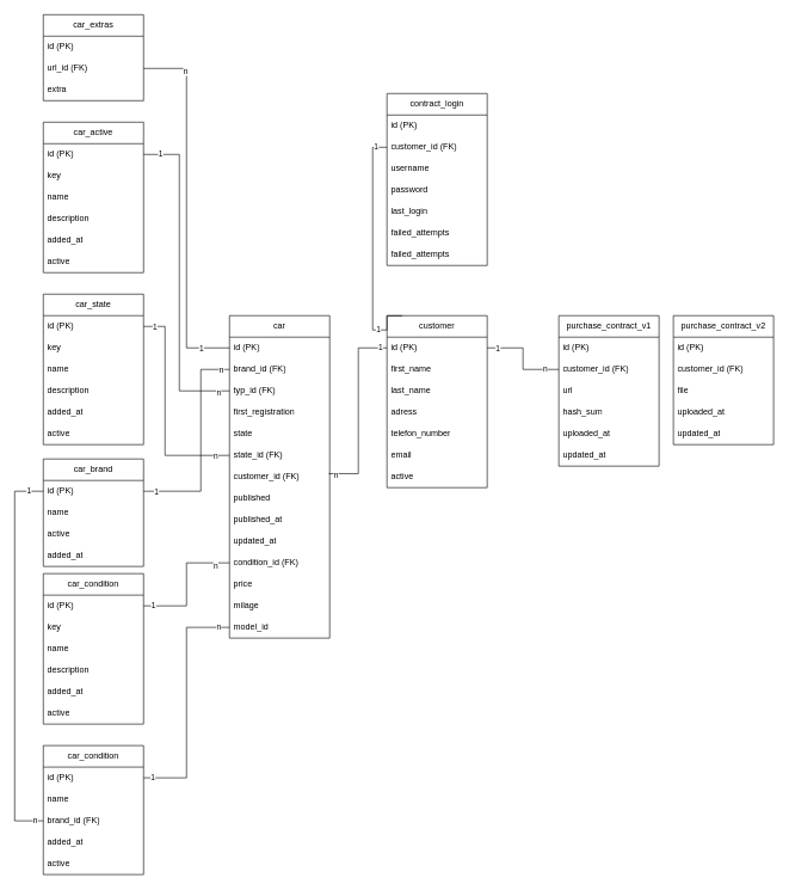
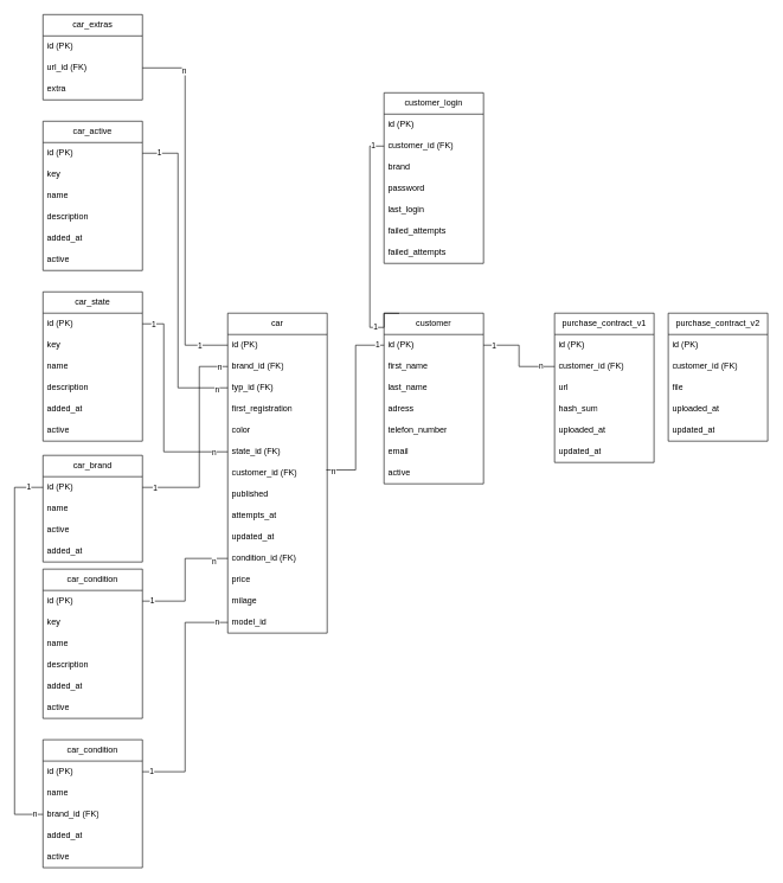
- <mxCell id="52" value="contract_login" style="swimlane;fontStyle=0;childLayout=stackLayout;horizontal=1;startSize=30;horizontalStack=0;resizeParent=1;resizeParentMax=0;resizeLast=0;collapsible=1;marginBottom=0;whiteSpace=wrap;html=1;" parent="1" vertex="1"><mxGeometry x="540" y="130" width="140" height="240" as="geometry" /></mxCell>
+ <mxCell id="52" value="customer_login" style="swimlane;fontStyle=0;childLayout=stackLayout;horizontal=1;startSize=30;horizontalStack=0;resizeParent=1;resizeParentMax=0;resizeLast=0;collapsible=1;marginBottom=0;whiteSpace=wrap;html=1;" parent="1" vertex="1"><mxGeometry x="540" y="130" width="140" height="240" as="geometry" /></mxCell>
- <mxCell id="55" value="username" style="text;strokeColor=none;fillColor=none;align=left;verticalAlign=middle;spacingLeft=4;spacingRight=4;overflow=hidden;points=[[0,0.5],[1,0.5]];portConstraint=eastwest;rotatable=0;whiteSpace=wrap;html=1;" parent="52" vertex="1"><mxGeometry y="90" width="140" height="30" as="geometry" /></mxCell>
+ <mxCell id="55" value="brand" style="text;strokeColor=none;fillColor=none;align=left;verticalAlign=middle;spacingLeft=4;spacingRight=4;overflow=hidden;points=[[0,0.5],[1,0.5]];portConstraint=eastwest;rotatable=0;whiteSpace=wrap;html=1;" parent="52" vertex="1"><mxGeometry y="90" width="140" height="30" as="geometry" /></mxCell>
- <mxCell id="7" value="state" style="text;strokeColor=none;fillColor=none;align=left;verticalAlign=middle;spacingLeft=4;spacingRight=4;overflow=hidden;points=[[0,0.5],[1,0.5]];portConstraint=eastwest;rotatable=0;whiteSpace=wrap;html=1;" parent="2" vertex="1"><mxGeometry y="150" width="140" height="30" as="geometry" /></mxCell>
+ <mxCell id="7" value="color" style="text;strokeColor=none;fillColor=none;align=left;verticalAlign=middle;spacingLeft=4;spacingRight=4;overflow=hidden;points=[[0,0.5],[1,0.5]];portConstraint=eastwest;rotatable=0;whiteSpace=wrap;html=1;" parent="2" vertex="1"><mxGeometry y="150" width="140" height="30" as="geometry" /></mxCell>
- <mxCell id="11" value="published_at" style="text;strokeColor=none;fillColor=none;align=left;verticalAlign=middle;spacingLeft=4;spacingRight=4;overflow=hidden;points=[[0,0.5],[1,0.5]];portConstraint=eastwest;rotatable=0;whiteSpace=wrap;html=1;" parent="2" vertex="1"><mxGeometry y="270" width="140" height="30" as="geometry" /></mxCell>
+ <mxCell id="11" value="attempts_at" style="text;strokeColor=none;fillColor=none;align=left;verticalAlign=middle;spacingLeft=4;spacingRight=4;overflow=hidden;points=[[0,0.5],[1,0.5]];portConstraint=eastwest;rotatable=0;whiteSpace=wrap;html=1;" parent="2" vertex="1"><mxGeometry y="270" width="140" height="30" as="geometry" /></mxCell>
